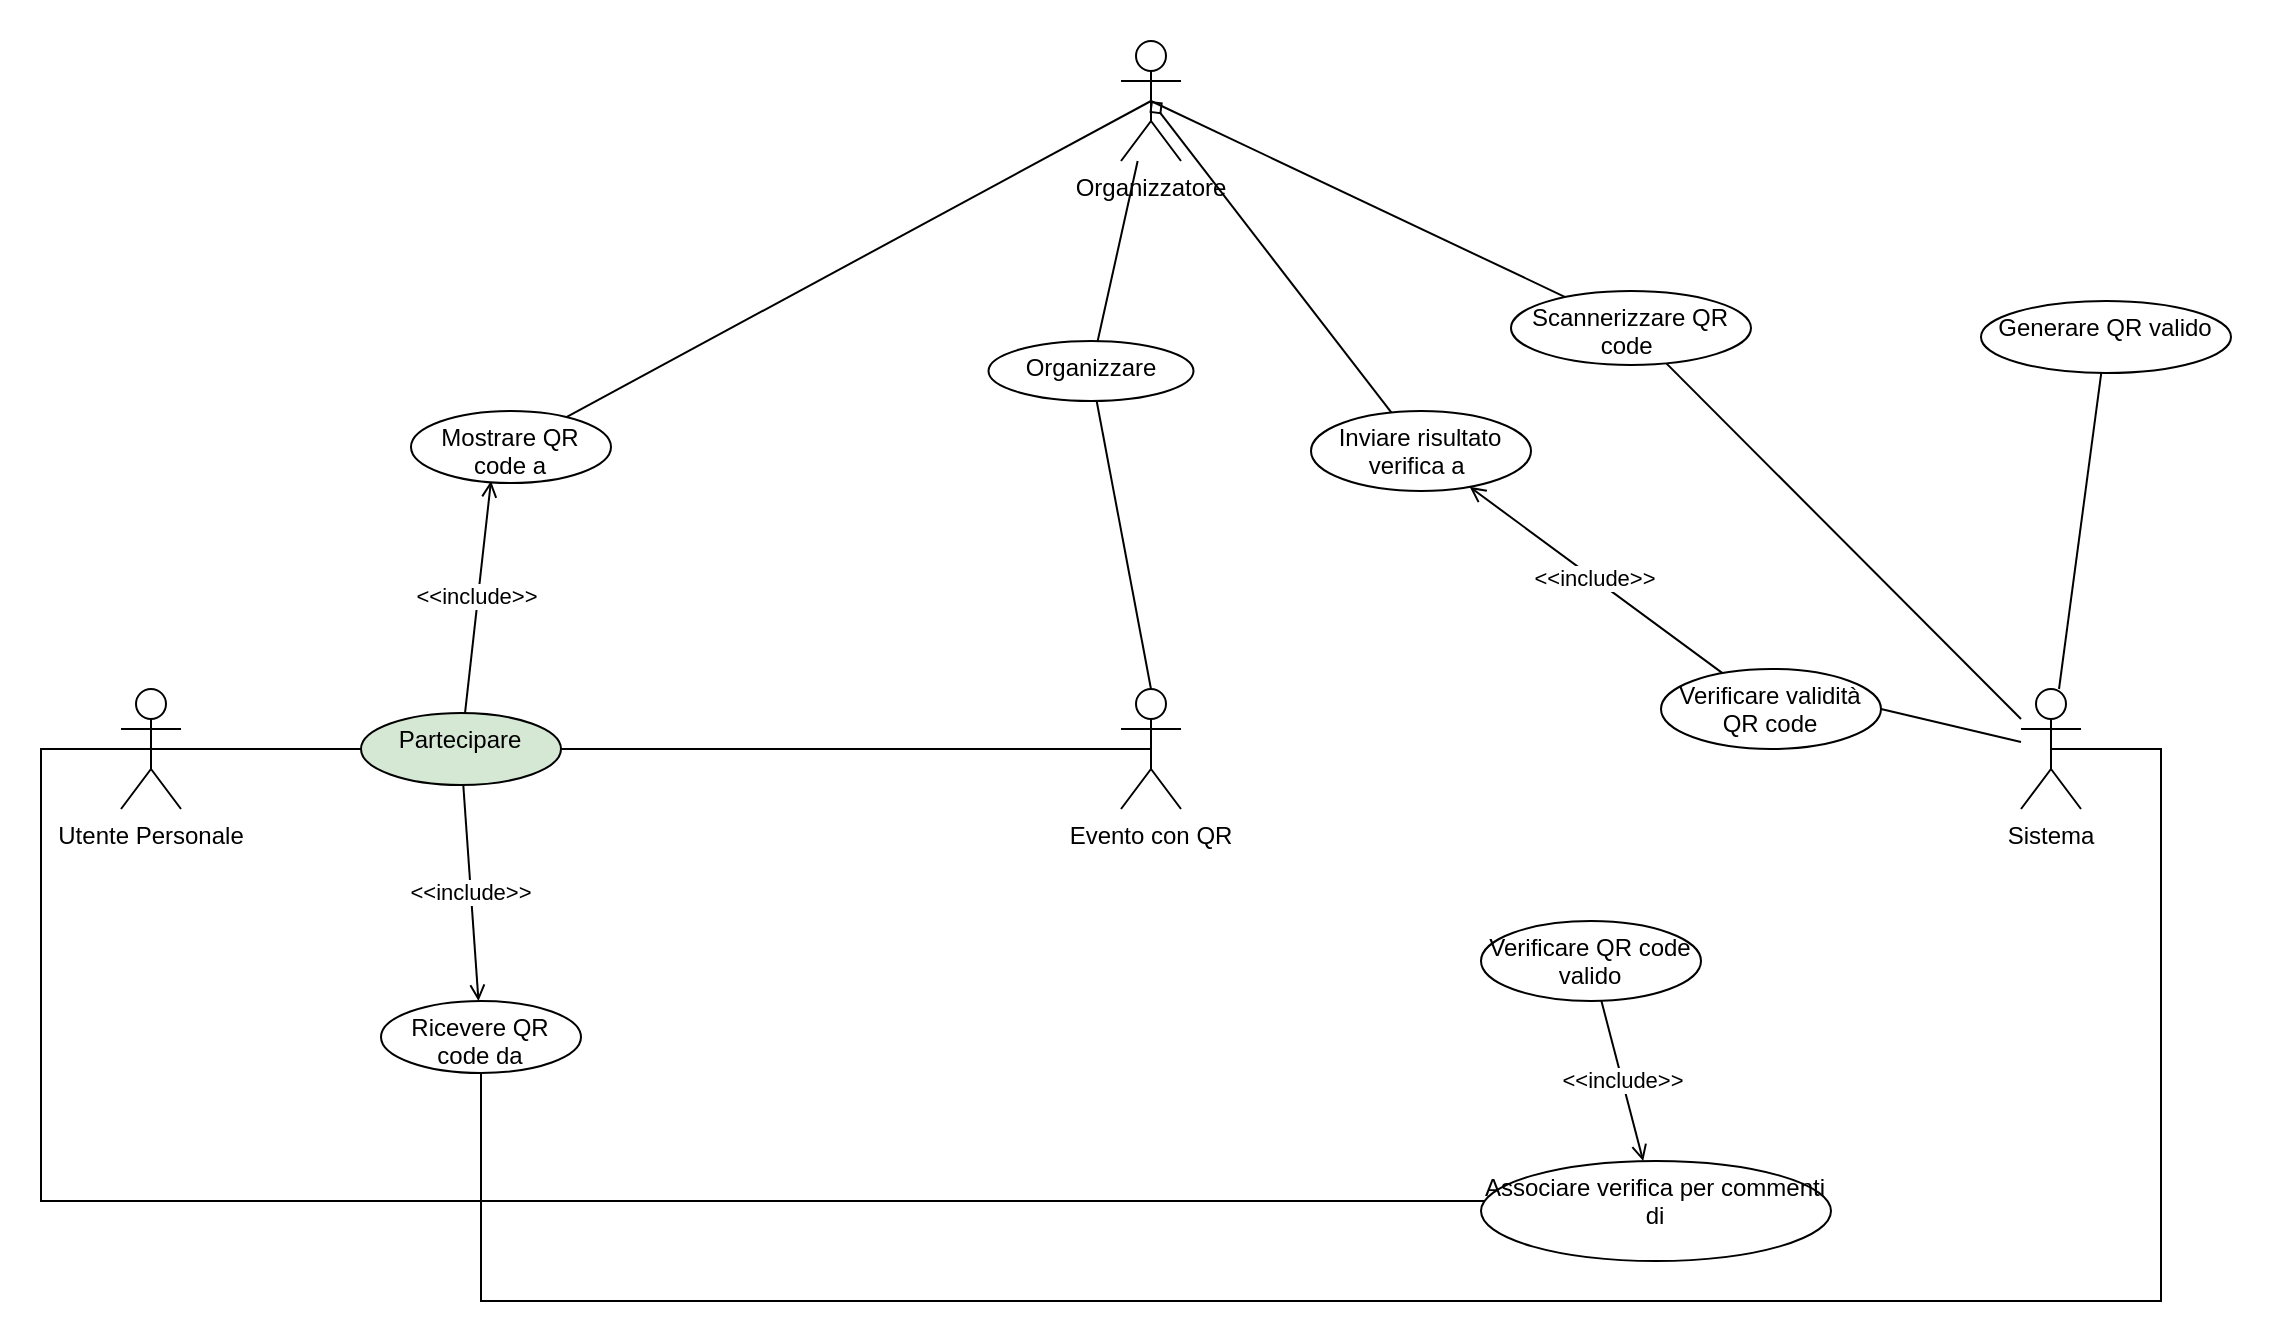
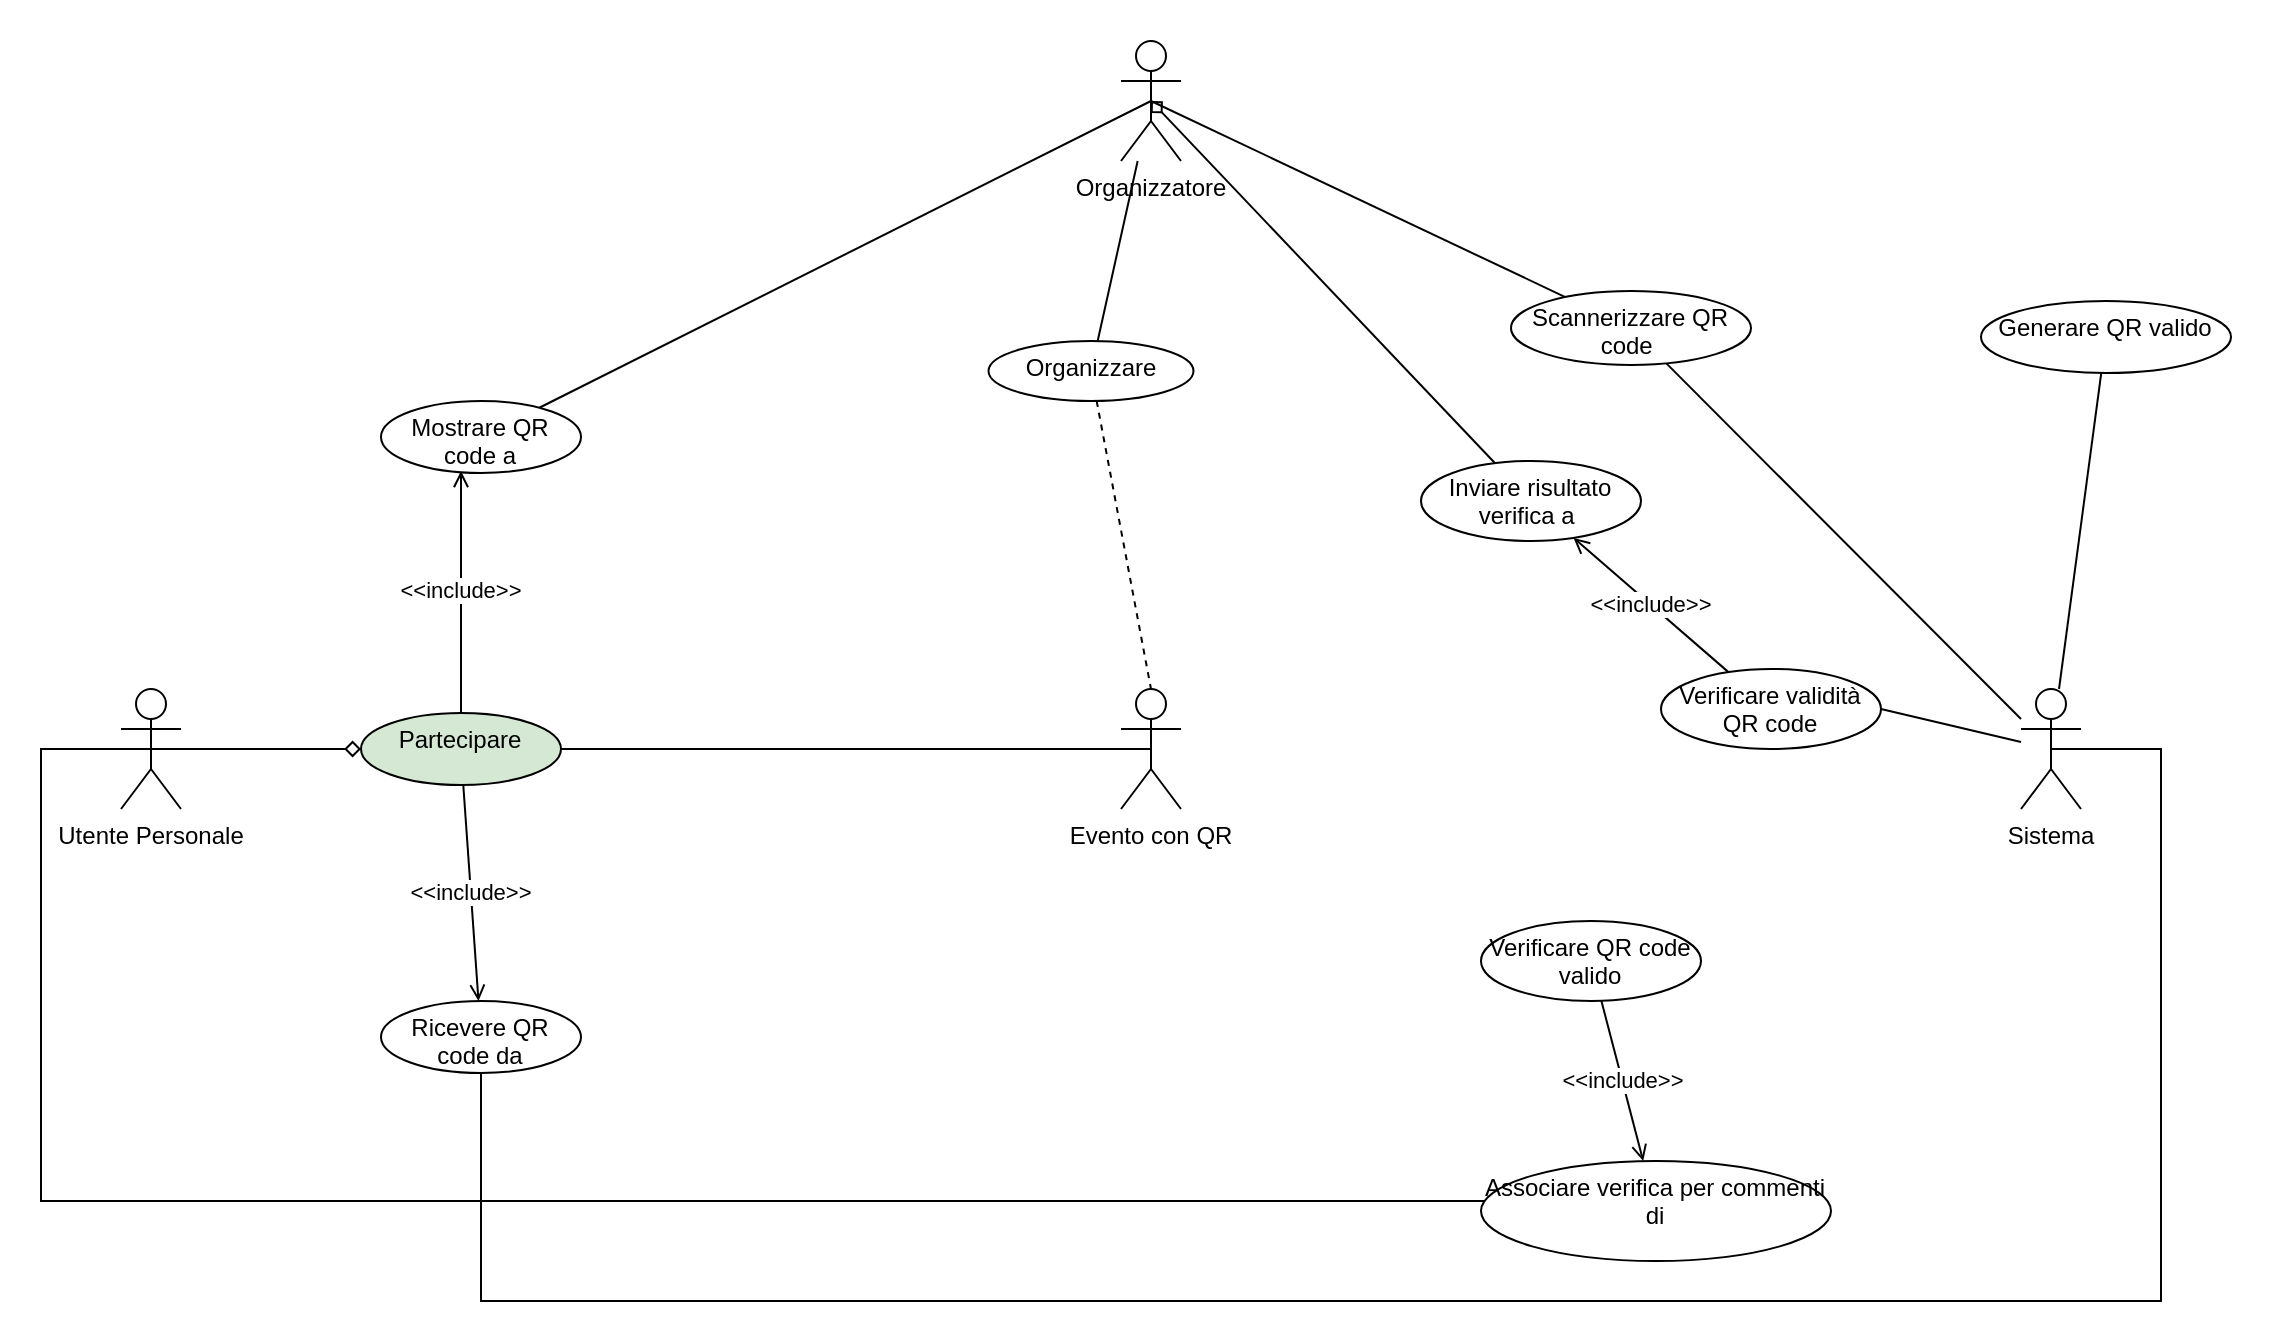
- <mxCell id="17" value="Mostrare QR code a" style="ellipse;whiteSpace=wrap;html=1;verticalAlign=top;" parent="1" vertex="1"><mxGeometry x="205" y="205" width="100" height="36" as="geometry" /></mxCell>
+ <mxCell id="17" value="Mostrare QR code a" style="ellipse;whiteSpace=wrap;html=1;verticalAlign=top;" parent="1" vertex="1"><mxGeometry x="190" y="200" width="100" height="36" as="geometry" /></mxCell>
- <mxCell id="26" value="Inviare risultato verifica a&amp;nbsp;" style="ellipse;whiteSpace=wrap;html=1;verticalAlign=top;" parent="1" vertex="1"><mxGeometry x="655" y="205" width="110" height="40" as="geometry" /></mxCell>
+ <mxCell id="26" value="Inviare risultato verifica a&amp;nbsp;" style="ellipse;whiteSpace=wrap;html=1;verticalAlign=top;" parent="1" vertex="1"><mxGeometry x="710" y="230" width="110" height="40" as="geometry" /></mxCell>
- <mxCell id="11" style="edgeStyle=none;rounded=0;orthogonalLoop=1;jettySize=auto;html=1;entryX=0.5;entryY=0;entryDx=0;entryDy=0;entryPerimeter=0;endArrow=none;endFill=0;" parent="1" source="12" target="10" edge="1"><mxGeometry relative="1" as="geometry" /></mxCell>
+ <mxCell id="11" style="edgeStyle=none;rounded=0;orthogonalLoop=1;jettySize=auto;html=1;entryX=0.5;entryY=0;entryDx=0;entryDy=0;entryPerimeter=0;endArrow=none;endFill=0;dashed=1;" parent="1" source="12" target="10" edge="1"><mxGeometry relative="1" as="geometry" /></mxCell>
- <mxCell id="2" style="rounded=0;orthogonalLoop=1;jettySize=auto;html=1;entryX=0;entryY=0.5;entryDx=0;entryDy=0;endArrow=none;endFill=0;exitX=0.5;exitY=0.5;exitDx=0;exitDy=0;exitPerimeter=0;" parent="1" source="3" target="6" edge="1"><mxGeometry relative="1" as="geometry" /></mxCell>
+ <mxCell id="2" style="rounded=0;orthogonalLoop=1;jettySize=auto;html=1;entryX=0;entryY=0.5;entryDx=0;entryDy=0;endArrow=diamond;endFill=0;exitX=0.5;exitY=0.5;exitDx=0;exitDy=0;exitPerimeter=0;" parent="1" source="3" target="6" edge="1"><mxGeometry relative="1" as="geometry" /></mxCell>
